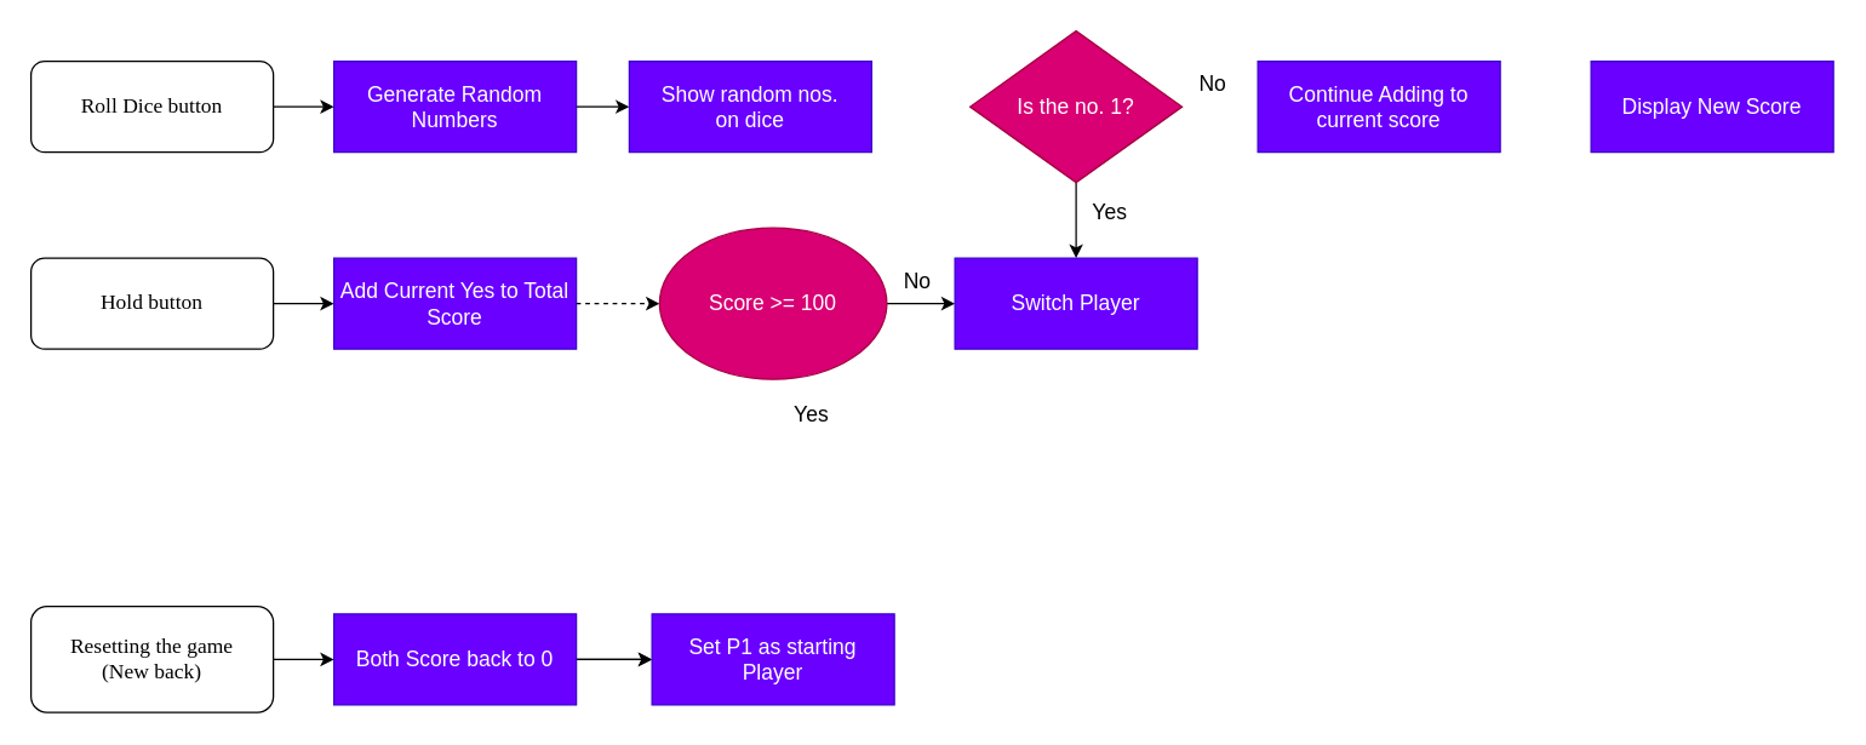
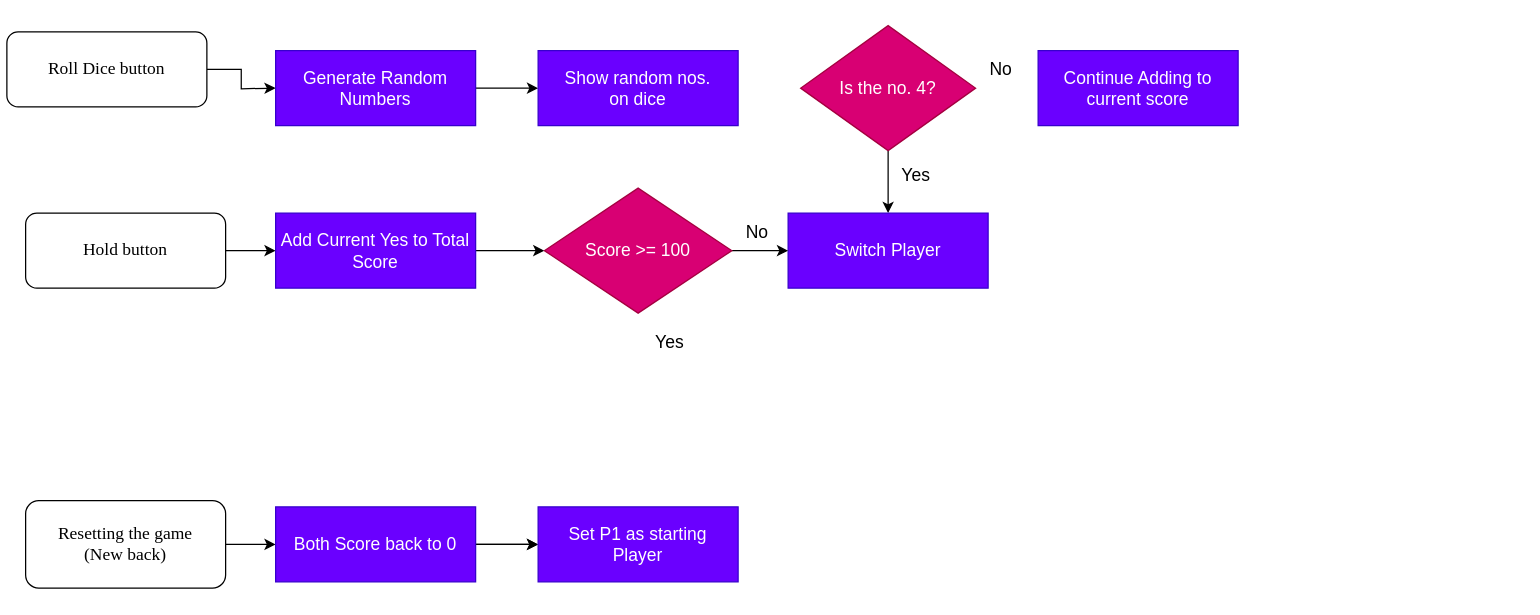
- <mxCell id="3" value="&lt;font style=&quot;font-size: 14px;&quot;&gt;Roll Dice button&lt;/font&gt;" style="rounded=1;whiteSpace=wrap;html=1;fontFamily=Verdana;shadow=0;glass=0;" vertex="1" parent="1"><mxGeometry x="20" y="40" width="160" height="60" as="geometry" /></mxCell>
+ <mxCell id="3" value="&lt;font style=&quot;font-size: 14px;&quot;&gt;Roll Dice button&lt;/font&gt;" style="rounded=1;whiteSpace=wrap;html=1;fontFamily=Verdana;shadow=0;glass=0;" vertex="1" parent="1"><mxGeometry x="5" y="25" width="160" height="60" as="geometry" /></mxCell>
- <mxCell id="10" value="&lt;font style=&quot;font-size: 14px;&quot;&gt;Show random nos. &lt;br&gt;on dice&lt;/font&gt;" style="rounded=0;whiteSpace=wrap;html=1;fillColor=#6a00ff;fontColor=#ffffff;strokeColor=#3700CC;" vertex="1" parent="1"><mxGeometry x="415" y="40" width="160" height="60" as="geometry" /></mxCell>
+ <mxCell id="10" value="&lt;font style=&quot;font-size: 14px;&quot;&gt;Show random nos. &lt;br&gt;on dice&lt;/font&gt;" style="rounded=0;whiteSpace=wrap;html=1;fillColor=#6a00ff;fontColor=#ffffff;strokeColor=#3700CC;" vertex="1" parent="1"><mxGeometry x="430" y="40" width="160" height="60" as="geometry" /></mxCell>
- <mxCell id="12" value="&lt;font style=&quot;font-size: 14px;&quot;&gt;Is the no. 1?&lt;/font&gt;" style="rhombus;whiteSpace=wrap;html=1;fillColor=#d80073;fontColor=#ffffff;strokeColor=#A50040;" vertex="1" parent="1"><mxGeometry x="640" y="20" width="140" height="100" as="geometry" /></mxCell>
+ <mxCell id="12" value="&lt;font style=&quot;font-size: 14px;&quot;&gt;Is the no. 4?&lt;/font&gt;" style="rhombus;whiteSpace=wrap;html=1;fillColor=#d80073;fontColor=#ffffff;strokeColor=#A50040;" vertex="1" parent="1"><mxGeometry x="640" y="20" width="140" height="100" as="geometry" /></mxCell>
- <mxCell id="19" value="&lt;span style=&quot;font-size: 14px;&quot;&gt;Display New Score&lt;/span&gt;" style="rounded=0;whiteSpace=wrap;html=1;fillColor=#6a00ff;fontColor=#ffffff;strokeColor=#3700CC;" vertex="1" parent="1"><mxGeometry x="1050" y="40" width="160" height="60" as="geometry" /></mxCell>
- <mxCell id="16" style="edgeStyle=orthogonalEdgeStyle;rounded=0;orthogonalLoop=1;jettySize=auto;html=1;exitX=1;exitY=0.5;exitDx=0;exitDy=0;entryX=0;entryY=0.5;entryDx=0;entryDy=0;dashed=1;" edge="1" parent="1" source="17" target="25"><mxGeometry relative="1" as="geometry"><mxPoint x="430" y="200" as="targetPoint" /></mxGeometry></mxCell>
+ <mxCell id="16" style="edgeStyle=orthogonalEdgeStyle;rounded=0;orthogonalLoop=1;jettySize=auto;html=1;exitX=1;exitY=0.5;exitDx=0;exitDy=0;entryX=0;entryY=0.5;entryDx=0;entryDy=0;" edge="1" parent="1" source="17" target="25"><mxGeometry relative="1" as="geometry"><mxPoint x="430" y="200" as="targetPoint" /></mxGeometry></mxCell>
- <mxCell id="25" value="&lt;font style=&quot;font-size: 14px;&quot;&gt;Score &amp;gt;= 100&lt;/font&gt;" style="ellipse;whiteSpace=wrap;html=1;fillColor=#d80073;fontColor=#ffffff;strokeColor=#A50040;" vertex="1" parent="1"><mxGeometry x="435" y="150" width="150" height="100" as="geometry" /></mxCell>
+ <mxCell id="25" value="&lt;font style=&quot;font-size: 14px;&quot;&gt;Score &amp;gt;= 100&lt;/font&gt;" style="rhombus;whiteSpace=wrap;html=1;fillColor=#d80073;fontColor=#ffffff;strokeColor=#A50040;" vertex="1" parent="1"><mxGeometry x="435" y="150" width="150" height="100" as="geometry" /></mxCell>
